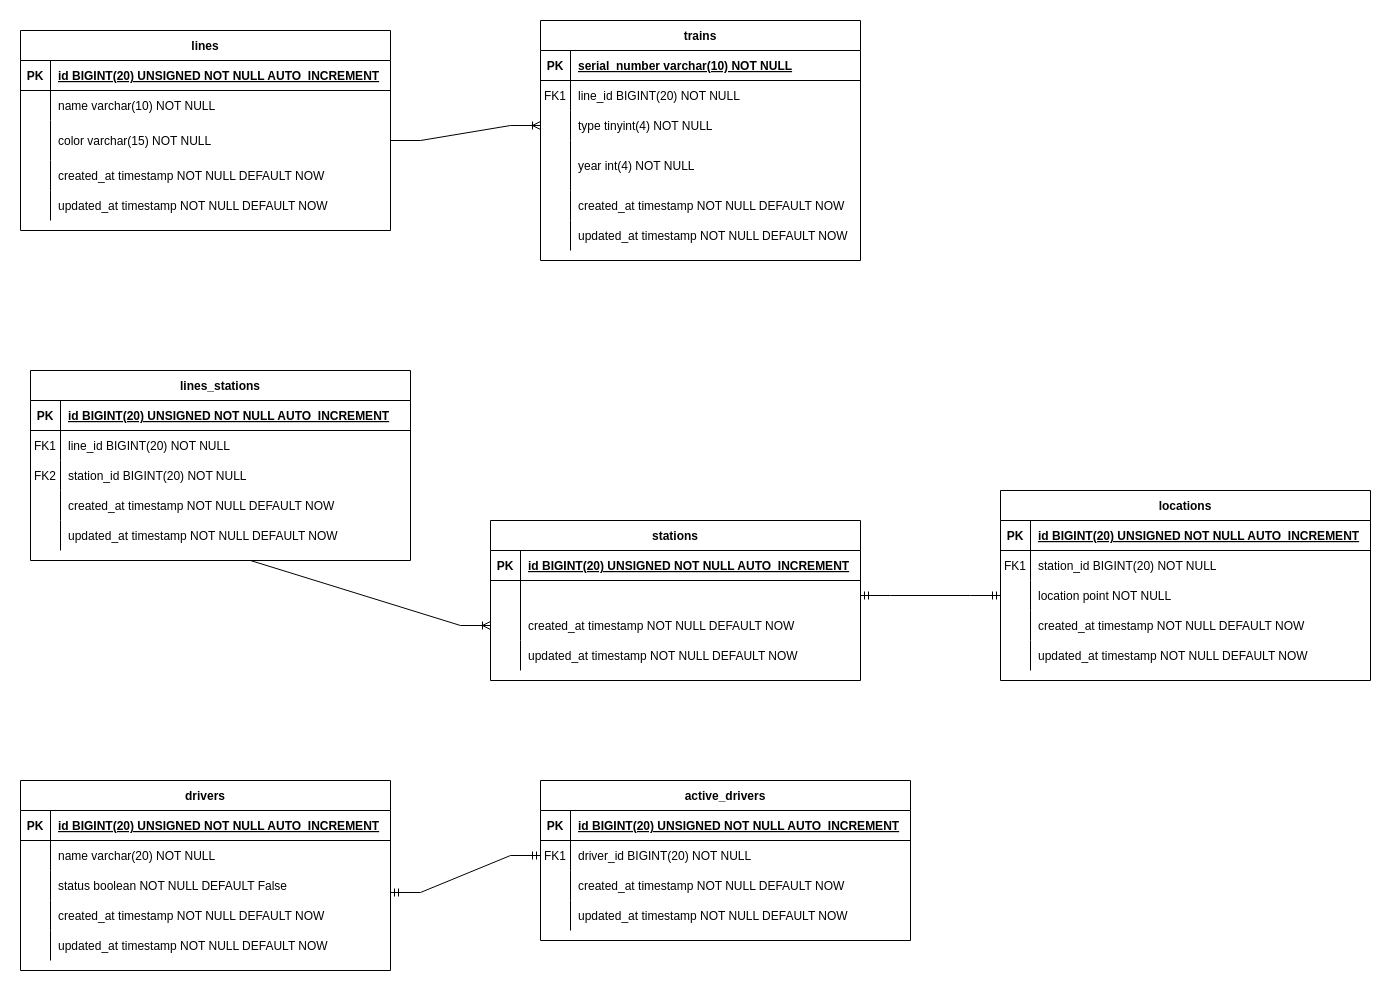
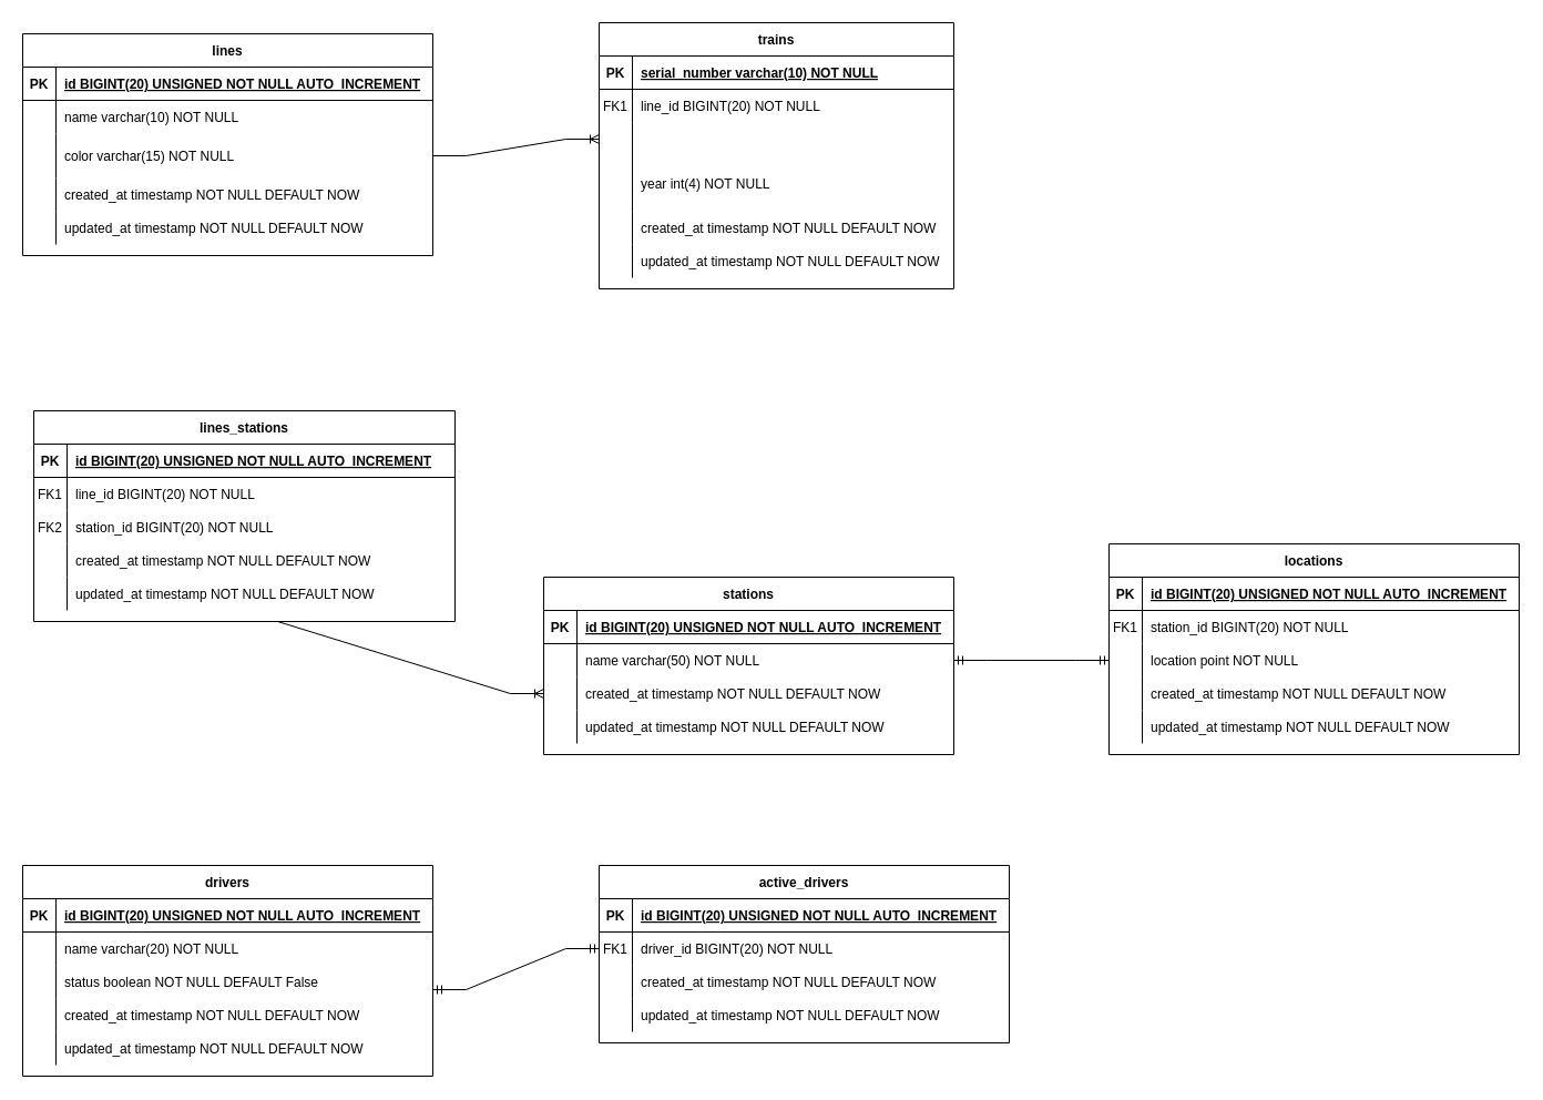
- <mxCell id="27" value="type tinyint(4) NOT NULL" style="shape=partialRectangle;overflow=hidden;connectable=0;fillColor=none;top=0;left=0;bottom=0;right=0;align=left;spacingLeft=6;" vertex="1" parent="25"><mxGeometry x="30" width="290" height="30" as="geometry"><mxRectangle width="290" height="30" as="alternateBounds" /></mxGeometry></mxCell>
+ <mxCell id="43" value="name varchar(50) NOT NULL" style="shape=partialRectangle;overflow=hidden;connectable=0;fillColor=none;top=0;left=0;bottom=0;right=0;align=left;spacingLeft=6;" vertex="1" parent="41"><mxGeometry x="30" width="340" height="30" as="geometry"><mxRectangle width="340" height="30" as="alternateBounds" /></mxGeometry></mxCell>
